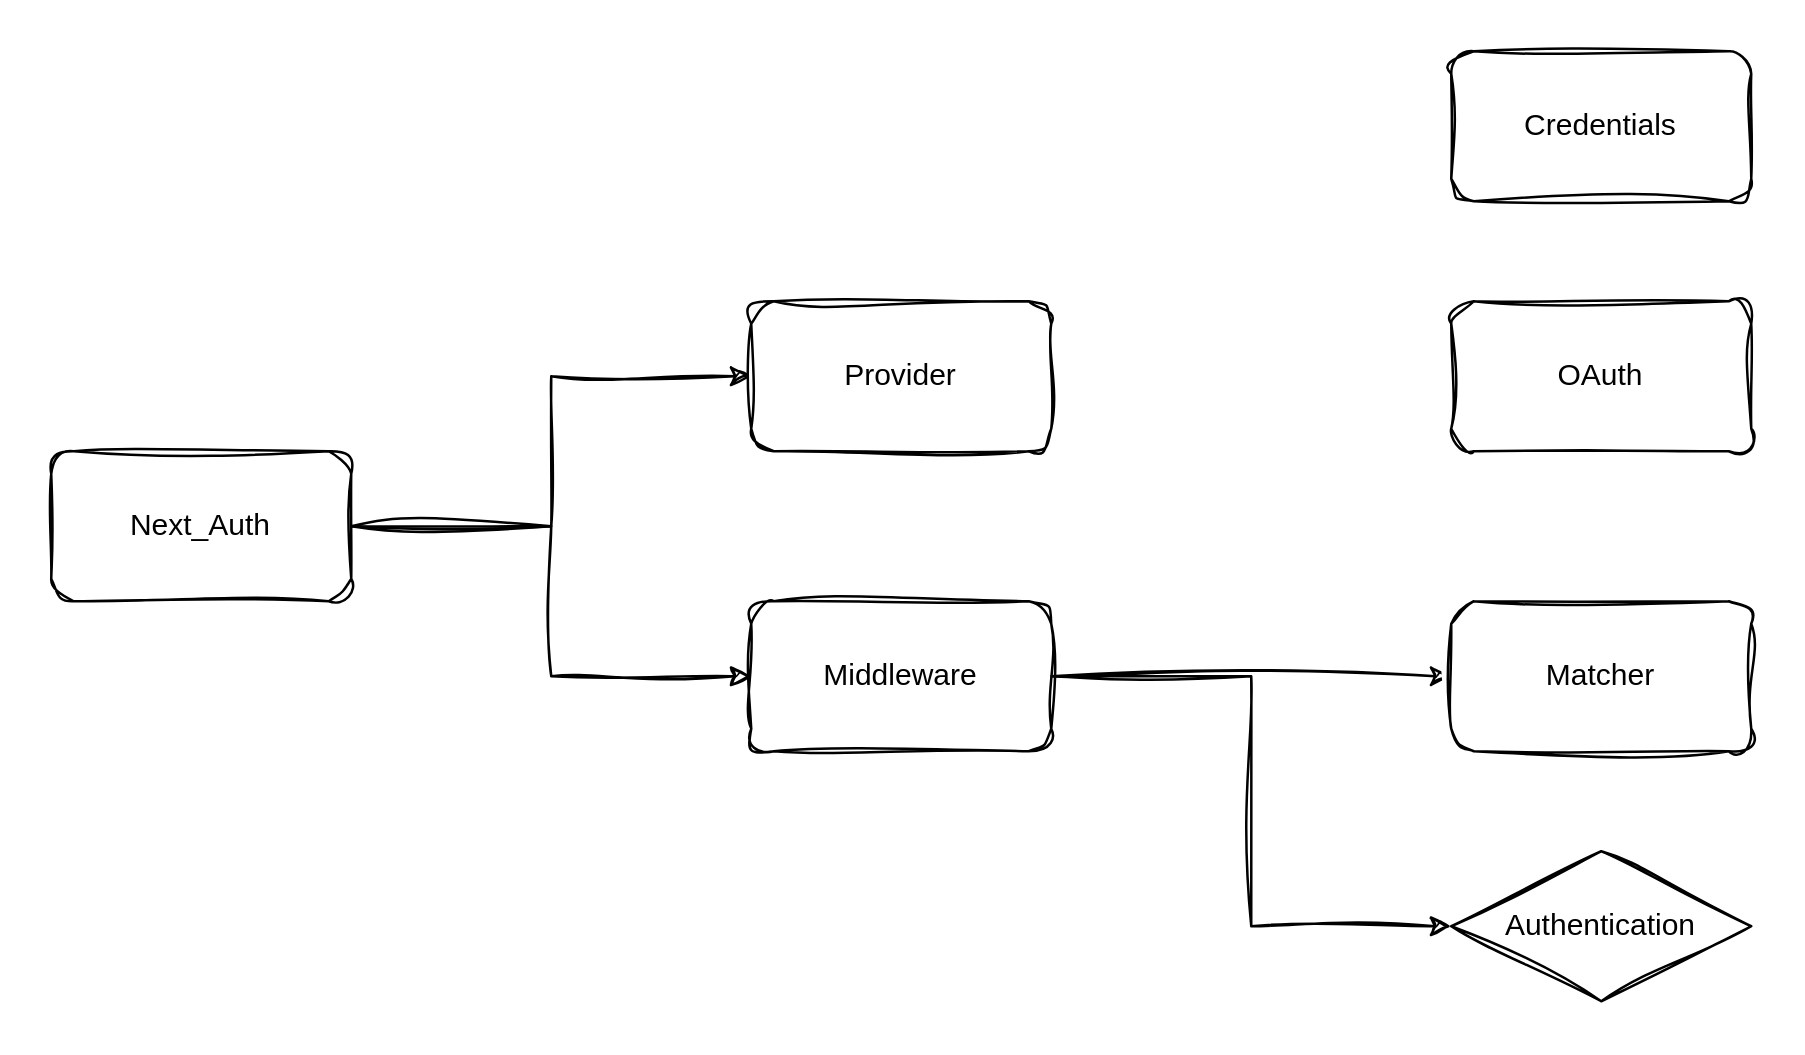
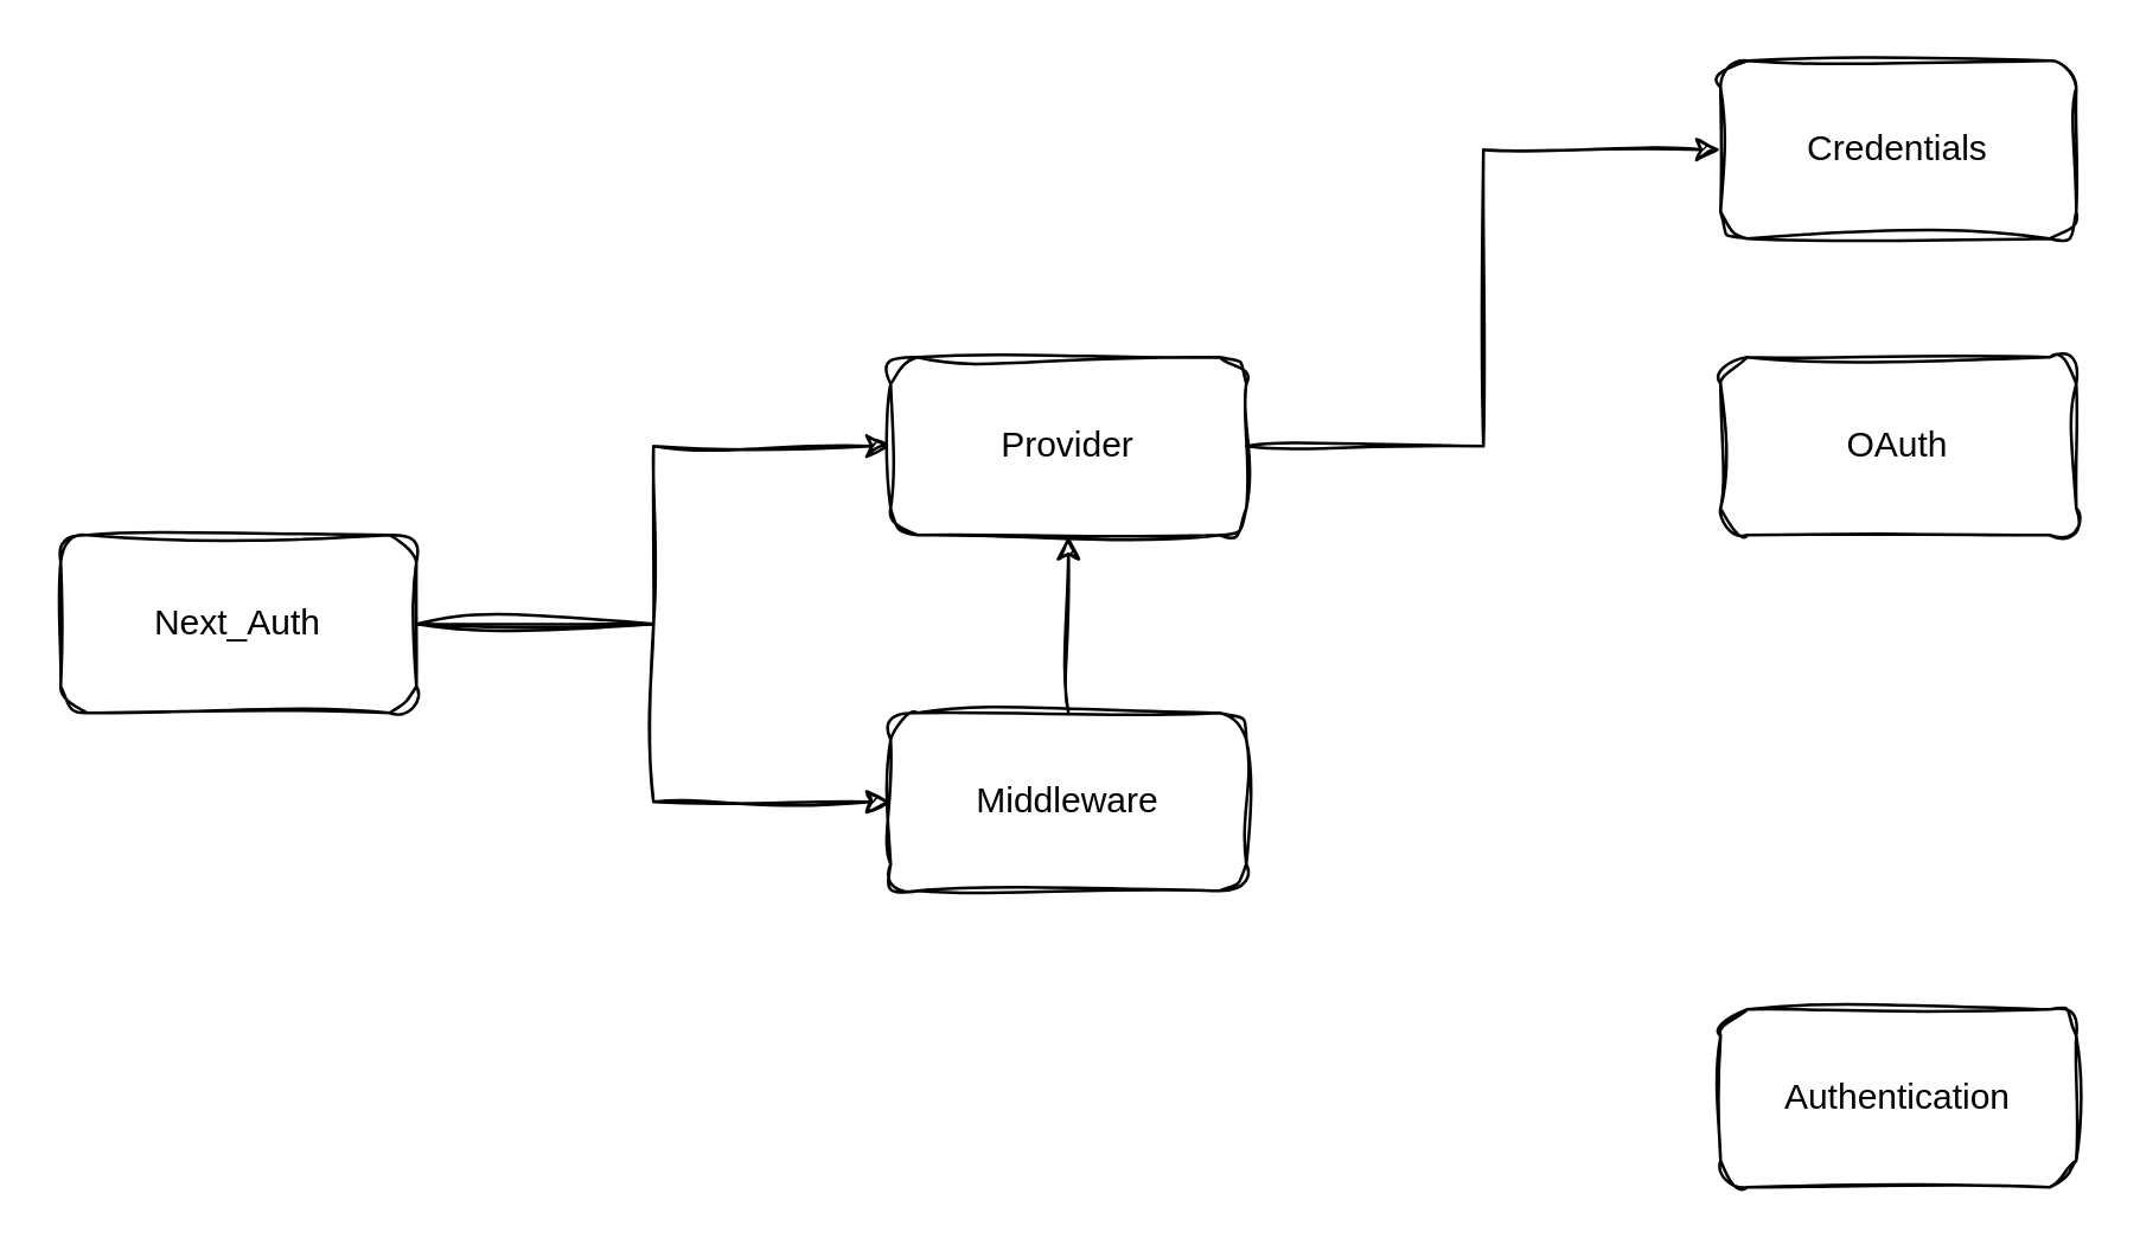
+ <mxCell id="5" style="edgeStyle=orthogonalEdgeStyle;rounded=0;sketch=1;jiggle=2;curveFitting=1;orthogonalLoop=1;jettySize=auto;html=1;strokeColor=default;align=center;verticalAlign=middle;fontFamily=Helvetica;fontSize=11;fontColor=default;labelBackgroundColor=default;endArrow=classic;" edge="1" parent="1" source="6" target="10"><mxGeometry relative="1" as="geometry"><Array as="points"><mxPoint x="500" y="150" /><mxPoint x="500" y="50" /></Array></mxGeometry></mxCell>
- <mxCell id="7" style="edgeStyle=orthogonalEdgeStyle;rounded=0;sketch=1;jiggle=2;curveFitting=1;orthogonalLoop=1;jettySize=auto;html=1;strokeColor=default;align=center;verticalAlign=middle;fontFamily=Helvetica;fontSize=11;fontColor=default;labelBackgroundColor=default;endArrow=classic;" edge="1" parent="1" source="9" target="12"><mxGeometry relative="1" as="geometry" /></mxCell>
- <mxCell id="12" value="Matcher" style="rounded=1;whiteSpace=wrap;html=1;sketch=1;curveFitting=1;jiggle=2;" vertex="1" parent="1"><mxGeometry x="580" y="240" width="120" height="60" as="geometry" /></mxCell>
- <mxCell id="8" style="edgeStyle=orthogonalEdgeStyle;rounded=0;sketch=1;jiggle=2;curveFitting=1;orthogonalLoop=1;jettySize=auto;html=1;entryX=0;entryY=0.5;entryDx=0;entryDy=0;strokeColor=default;align=center;verticalAlign=middle;fontFamily=Helvetica;fontSize=11;fontColor=default;labelBackgroundColor=default;endArrow=classic;" edge="1" parent="1" source="9" target="13"><mxGeometry relative="1" as="geometry" /></mxCell>
+ <mxCell id="8" style="edgeStyle=orthogonalEdgeStyle;rounded=0;sketch=1;jiggle=2;curveFitting=1;orthogonalLoop=1;jettySize=auto;html=1;strokeColor=default;align=center;verticalAlign=middle;fontFamily=Helvetica;fontSize=11;fontColor=default;labelBackgroundColor=default;endArrow=classic;" edge="1" parent="1" source="9" target="6"><mxGeometry relative="1" as="geometry" /></mxCell>
- <mxCell id="13" value="Authentication" style="rhombus;whiteSpace=wrap;html=1;sketch=1;curveFitting=1;jiggle=2;" vertex="1" parent="1"><mxGeometry x="580" y="340" width="120" height="60" as="geometry" /></mxCell>
+ <mxCell id="13" value="Authentication" style="rounded=1;whiteSpace=wrap;html=1;sketch=1;curveFitting=1;jiggle=2;" vertex="1" parent="1"><mxGeometry x="580" y="340" width="120" height="60" as="geometry" /></mxCell>
